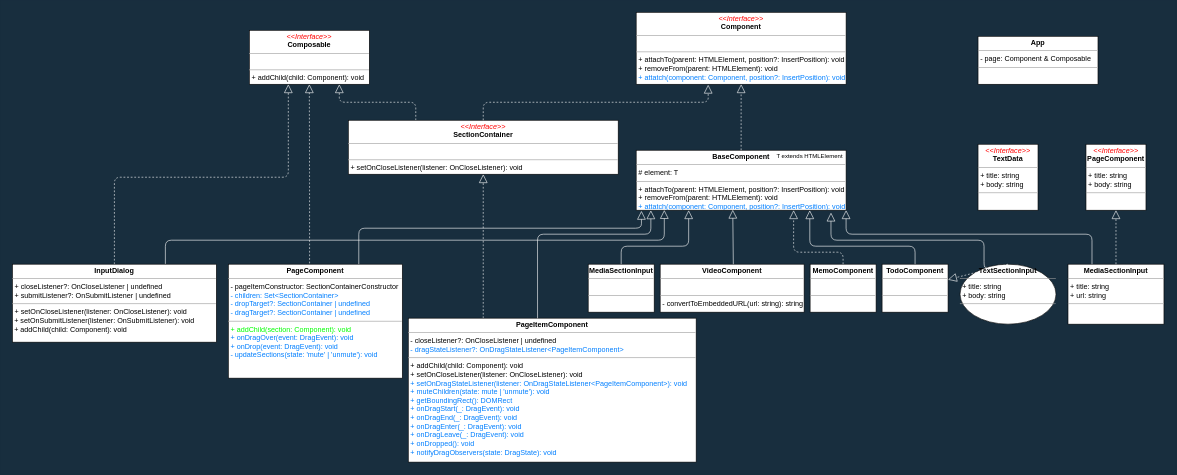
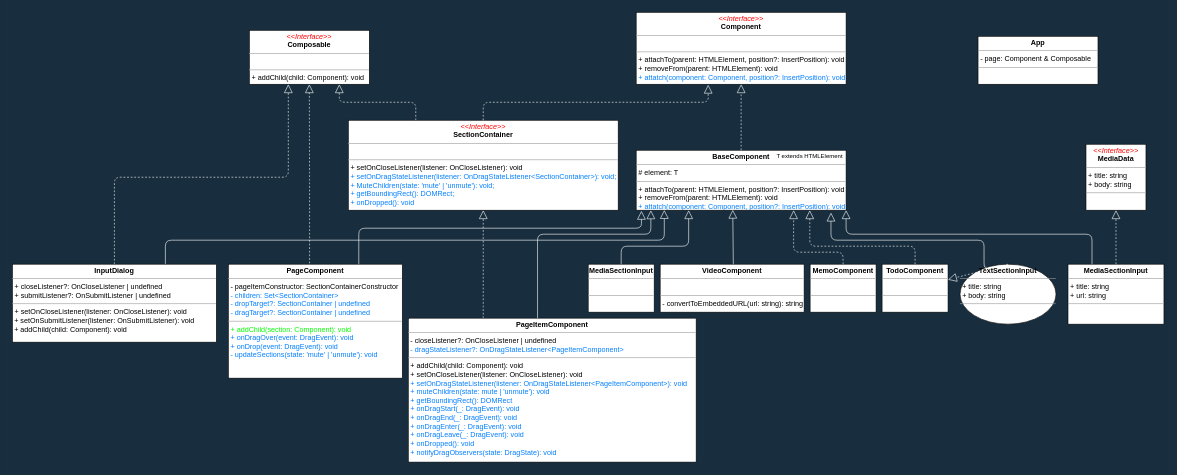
- <mxCell id="30" value="&lt;p style=&quot;margin: 0px ; margin-top: 4px ; text-align: center&quot;&gt;&lt;font color=&quot;#ff0000&quot;&gt;&lt;i&gt;&amp;lt;&amp;lt;Interface&amp;gt;&amp;gt;&lt;/i&gt;&lt;br&gt;&lt;/font&gt;&lt;b&gt;SectionContainer&lt;/b&gt;&lt;/p&gt;&lt;hr size=&quot;1&quot;&gt;&lt;p style=&quot;margin: 0px ; margin-left: 4px&quot;&gt;&lt;br&gt;&lt;/p&gt;&lt;hr size=&quot;1&quot;&gt;&lt;p style=&quot;margin: 0px ; margin-left: 4px&quot;&gt;+ setOnCloseListener(listener: OnCloseListener): void&lt;br&gt;&lt;/p&gt;&lt;p style=&quot;margin: 0px ; margin-left: 4px&quot;&gt;&lt;font color=&quot;#007fff&quot;&gt;+ setOnDragStateListener(listener: OnDragStateListener&amp;lt;SectionContainer&amp;gt;): void;&lt;/font&gt;&lt;/p&gt;&lt;p style=&quot;margin: 0px ; margin-left: 4px&quot;&gt;&lt;font color=&quot;#007fff&quot;&gt;+ MuteChildren(state: 'mute' | 'unmute'): void;&lt;/font&gt;&lt;/p&gt;&lt;p style=&quot;margin: 0px ; margin-left: 4px&quot;&gt;&lt;font color=&quot;#007fff&quot;&gt;+ getBoundingRect(): DOMRect;&lt;/font&gt;&lt;/p&gt;&lt;p style=&quot;margin: 0px ; margin-left: 4px&quot;&gt;&lt;font color=&quot;#007fff&quot;&gt;+ onDropped(): void&lt;/font&gt;&lt;/p&gt;" style="verticalAlign=top;align=left;overflow=fill;fontSize=12;fontFamily=Helvetica;html=1;shadow=0;glass=0;" vertex="1" parent="1"><mxGeometry x="580" y="200" width="450" height="90" as="geometry" /></mxCell>
+ <mxCell id="30" value="&lt;p style=&quot;margin: 0px ; margin-top: 4px ; text-align: center&quot;&gt;&lt;font color=&quot;#ff0000&quot;&gt;&lt;i&gt;&amp;lt;&amp;lt;Interface&amp;gt;&amp;gt;&lt;/i&gt;&lt;br&gt;&lt;/font&gt;&lt;b&gt;SectionContainer&lt;/b&gt;&lt;/p&gt;&lt;hr size=&quot;1&quot;&gt;&lt;p style=&quot;margin: 0px ; margin-left: 4px&quot;&gt;&lt;br&gt;&lt;/p&gt;&lt;hr size=&quot;1&quot;&gt;&lt;p style=&quot;margin: 0px ; margin-left: 4px&quot;&gt;+ setOnCloseListener(listener: OnCloseListener): void&lt;br&gt;&lt;/p&gt;&lt;p style=&quot;margin: 0px ; margin-left: 4px&quot;&gt;&lt;font color=&quot;#007fff&quot;&gt;+ setOnDragStateListener(listener: OnDragStateListener&amp;lt;SectionContainer&amp;gt;): void;&lt;/font&gt;&lt;/p&gt;&lt;p style=&quot;margin: 0px ; margin-left: 4px&quot;&gt;&lt;font color=&quot;#007fff&quot;&gt;+ MuteChildren(state: 'mute' | 'unmute'): void;&lt;/font&gt;&lt;/p&gt;&lt;p style=&quot;margin: 0px ; margin-left: 4px&quot;&gt;&lt;font color=&quot;#007fff&quot;&gt;+ getBoundingRect(): DOMRect;&lt;/font&gt;&lt;/p&gt;&lt;p style=&quot;margin: 0px ; margin-left: 4px&quot;&gt;&lt;font color=&quot;#007fff&quot;&gt;+ onDropped(): void&lt;/font&gt;&lt;/p&gt;" style="verticalAlign=top;align=left;overflow=fill;fontSize=12;fontFamily=Helvetica;html=1;shadow=0;glass=0;" vertex="1" parent="1"><mxGeometry x="580" y="200" width="450" height="150" as="geometry" /></mxCell>
- <mxCell id="26" value="&lt;p style=&quot;margin: 0px ; margin-top: 4px ; text-align: center&quot;&gt;&lt;font color=&quot;#ff0000&quot;&gt;&lt;i&gt;&amp;lt;&amp;lt;Interface&amp;gt;&amp;gt;&lt;/i&gt;&lt;br&gt;&lt;/font&gt;&lt;b&gt;PageComponent&lt;/b&gt;&lt;/p&gt;&lt;hr size=&quot;1&quot;&gt;&lt;p style=&quot;margin: 0px 0px 0px 4px&quot;&gt;+ title: string&lt;/p&gt;&lt;p style=&quot;margin: 0px 0px 0px 4px&quot;&gt;+ body: string&lt;/p&gt;&lt;hr size=&quot;1&quot;&gt;&lt;p style=&quot;margin: 0px ; margin-left: 4px&quot;&gt;&lt;br&gt;&lt;/p&gt;" style="verticalAlign=top;align=left;overflow=fill;fontSize=12;fontFamily=Helvetica;html=1;shadow=0;glass=0;" vertex="1" parent="1"><mxGeometry x="1810" y="240" width="100" height="110" as="geometry" /></mxCell>
+ <mxCell id="26" value="&lt;p style=&quot;margin: 0px ; margin-top: 4px ; text-align: center&quot;&gt;&lt;font color=&quot;#ff0000&quot;&gt;&lt;i&gt;&amp;lt;&amp;lt;Interface&amp;gt;&amp;gt;&lt;/i&gt;&lt;br&gt;&lt;/font&gt;&lt;b&gt;MediaData&lt;/b&gt;&lt;/p&gt;&lt;hr size=&quot;1&quot;&gt;&lt;p style=&quot;margin: 0px 0px 0px 4px&quot;&gt;+ title: string&lt;/p&gt;&lt;p style=&quot;margin: 0px 0px 0px 4px&quot;&gt;+ body: string&lt;/p&gt;&lt;hr size=&quot;1&quot;&gt;&lt;p style=&quot;margin: 0px ; margin-left: 4px&quot;&gt;&lt;br&gt;&lt;/p&gt;" style="verticalAlign=top;align=left;overflow=fill;fontSize=12;fontFamily=Helvetica;html=1;shadow=0;glass=0;" vertex="1" parent="1"><mxGeometry x="1810" y="240" width="100" height="110" as="geometry" /></mxCell>
- <mxCell id="25" value="&lt;p style=&quot;margin: 0px ; margin-top: 4px ; text-align: center&quot;&gt;&lt;font color=&quot;#ff0000&quot;&gt;&lt;i&gt;&amp;lt;&amp;lt;Interface&amp;gt;&amp;gt;&lt;/i&gt;&lt;br&gt;&lt;/font&gt;&lt;b&gt;TextData&lt;/b&gt;&lt;/p&gt;&lt;hr size=&quot;1&quot;&gt;&lt;p style=&quot;margin: 0px 0px 0px 4px&quot;&gt;+ title: string&lt;/p&gt;&lt;p style=&quot;margin: 0px 0px 0px 4px&quot;&gt;+ body: string&lt;/p&gt;&lt;hr size=&quot;1&quot;&gt;&lt;p style=&quot;margin: 0px ; margin-left: 4px&quot;&gt;&lt;br&gt;&lt;/p&gt;" style="verticalAlign=top;align=left;overflow=fill;fontSize=12;fontFamily=Helvetica;html=1;shadow=0;glass=0;" vertex="1" parent="1"><mxGeometry x="1630" y="240" width="100" height="110" as="geometry" /></mxCell>
- <mxCell id="14" value="" style="endArrow=block;endFill=0;endSize=12;html=1;strokeColor=#FFFFFF;fontColor=#FFFFFF;entryX=0.827;entryY=1.001;entryDx=0;entryDy=0;exitX=0.5;exitY=0;exitDx=0;exitDy=0;entryPerimeter=0;edgeStyle=orthogonalEdgeStyle;" edge="1" parent="1" source="10" target="3"><mxGeometry width="160" relative="1" as="geometry"><mxPoint x="1065" y="470" as="sourcePoint" /><mxPoint x="1177.5" y="380" as="targetPoint" /><Array as="points"><mxPoint x="1525" y="410" /><mxPoint x="1350" y="410" /></Array></mxGeometry></mxCell>
+ <mxCell id="14" value="" style="endArrow=block;endFill=0;endSize=12;html=1;strokeColor=#FFFFFF;fontColor=#FFFFFF;entryX=0.827;entryY=1.001;entryDx=0;entryDy=0;exitX=0.5;exitY=0;exitDx=0;exitDy=0;entryPerimeter=0;edgeStyle=orthogonalEdgeStyle;dashed=1;" edge="1" parent="1" source="10" target="3"><mxGeometry width="160" relative="1" as="geometry"><mxPoint x="1065" y="470" as="sourcePoint" /><mxPoint x="1177.5" y="380" as="targetPoint" /><Array as="points"><mxPoint x="1525" y="410" /><mxPoint x="1350" y="410" /></Array></mxGeometry></mxCell>
